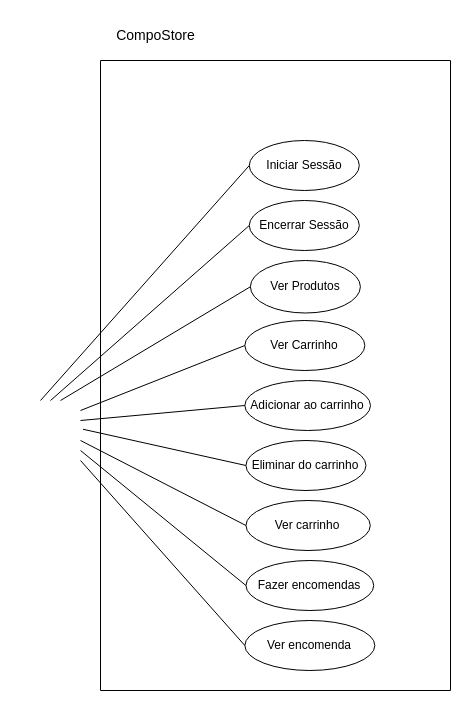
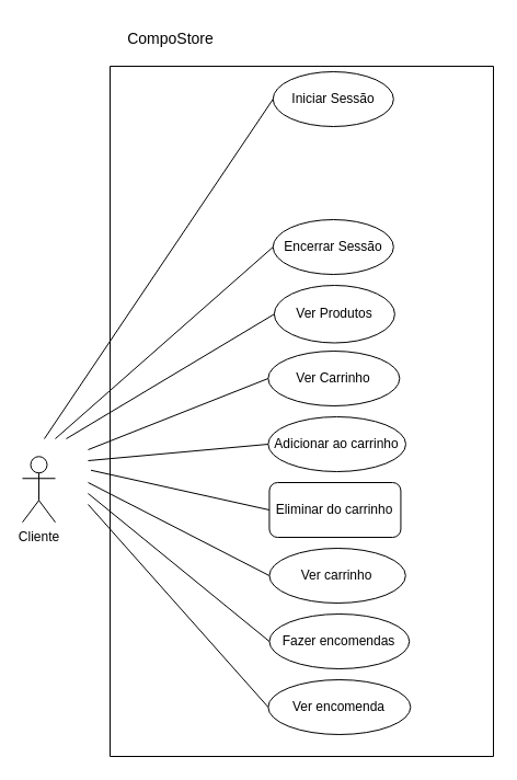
- <mxCell id="19" value="Iniciar Sessão" style="ellipse;whiteSpace=wrap;html=1;labelBackgroundColor=none;" parent="18" vertex="1"><mxGeometry x="148.8" y="80" width="110" height="50" as="geometry" /></mxCell>
+ <mxCell id="19" value="Iniciar Sessão" style="ellipse;whiteSpace=wrap;html=1;labelBackgroundColor=none;" parent="18" vertex="1"><mxGeometry x="148.8" y="5" width="110" height="50" as="geometry" /></mxCell>
+ <mxCell id="2" value="Cliente" style="shape=umlActor;verticalLabelPosition=bottom;verticalAlign=top;html=1;outlineConnect=0;labelBackgroundColor=none;" parent="1" vertex="1"><mxGeometry x="20" y="416.25" width="30" height="60" as="geometry" /></mxCell>
- <mxCell id="11" value="Eliminar do carrinho" style="ellipse;whiteSpace=wrap;html=1;labelBackgroundColor=none;" parent="1" vertex="1"><mxGeometry x="245.45" y="440" width="120" height="50" as="geometry" /></mxCell>
+ <mxCell id="11" value="Eliminar do carrinho" style="whiteSpace=wrap;html=1;labelBackgroundColor=none;rounded=1;" parent="1" vertex="1"><mxGeometry x="245.45" y="440" width="120" height="50" as="geometry" /></mxCell>
